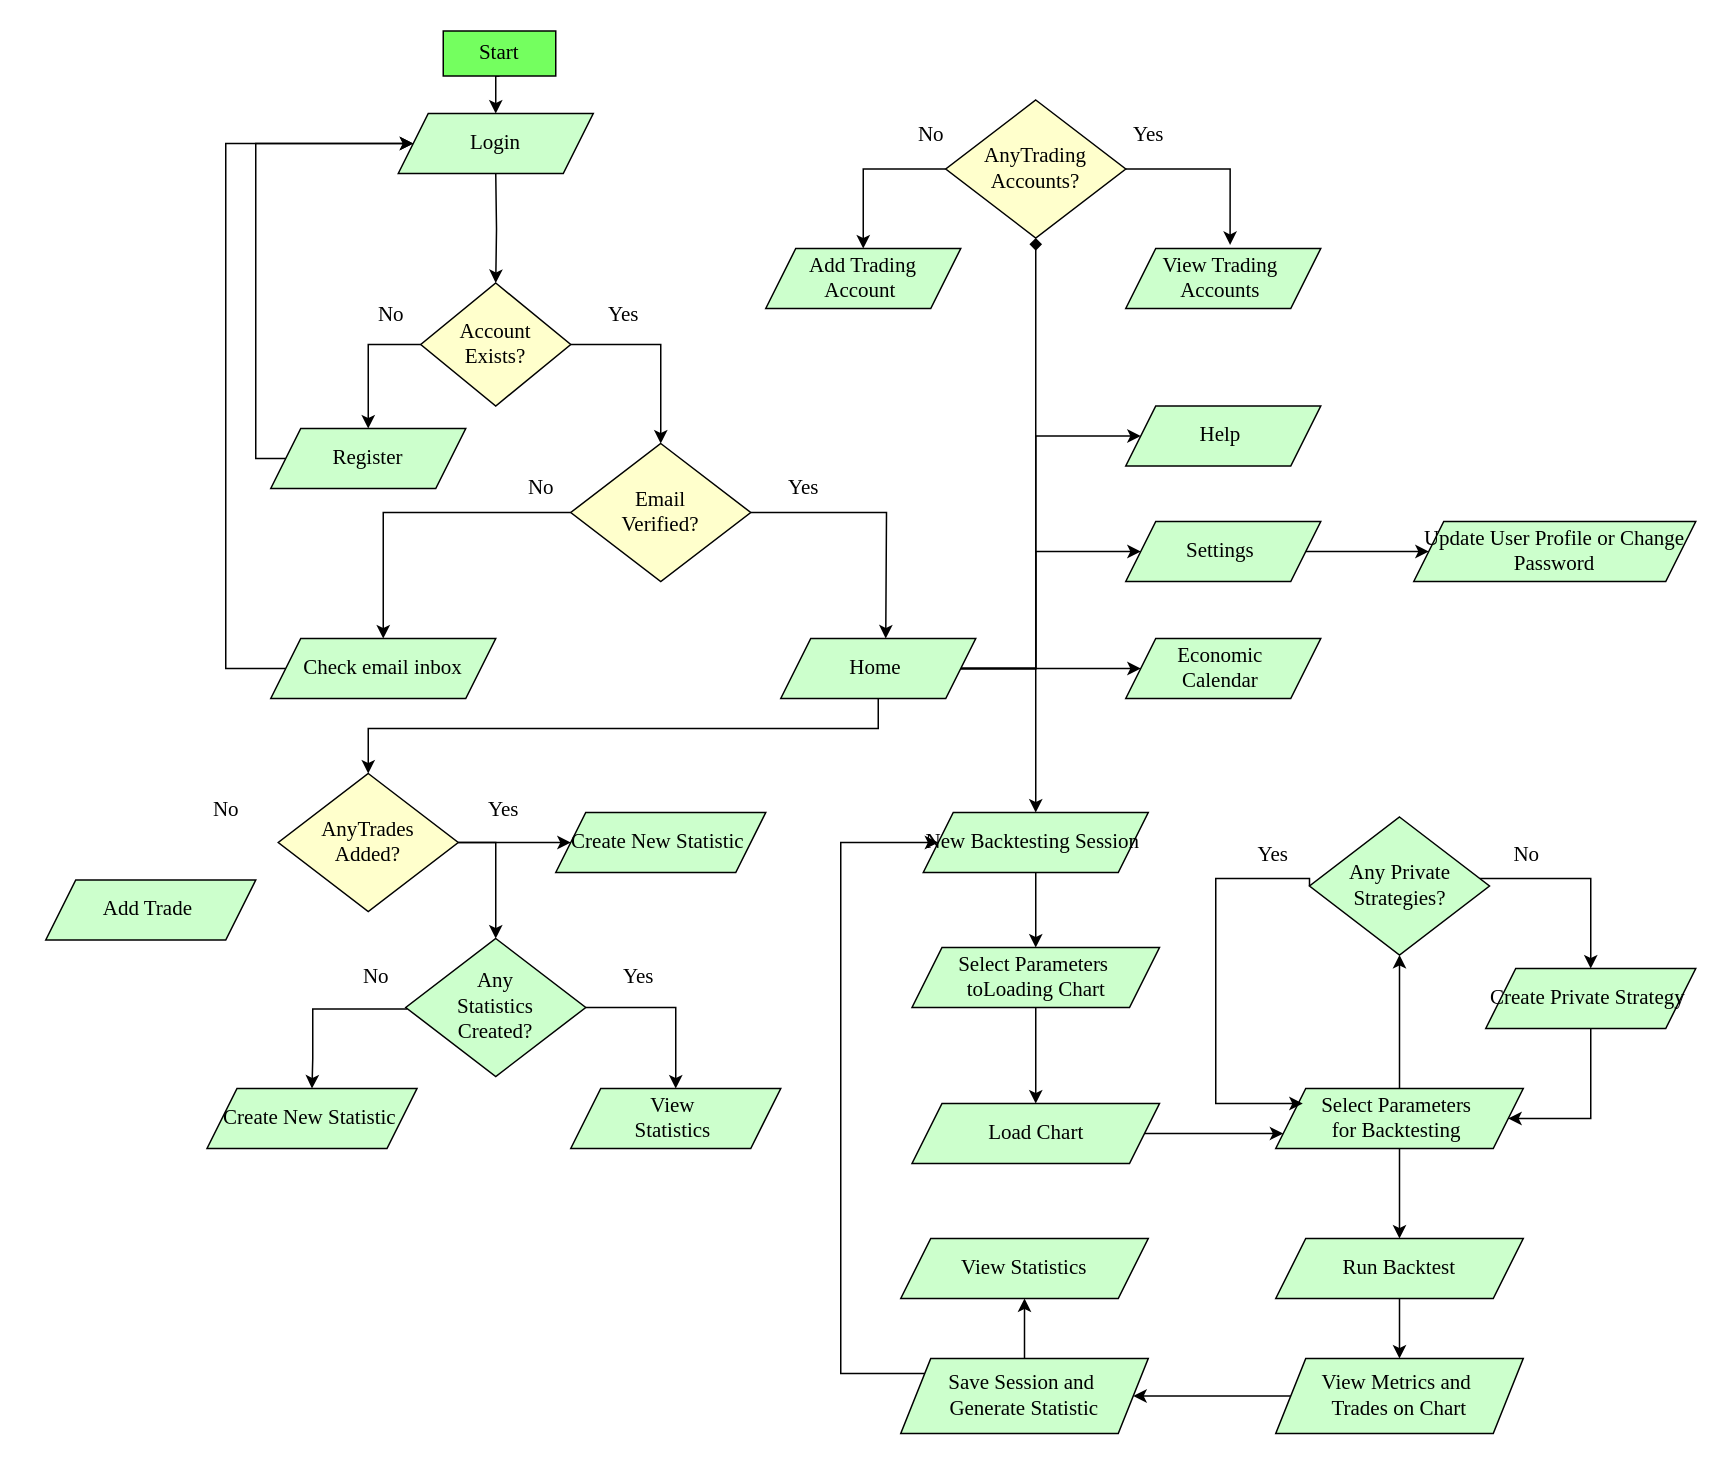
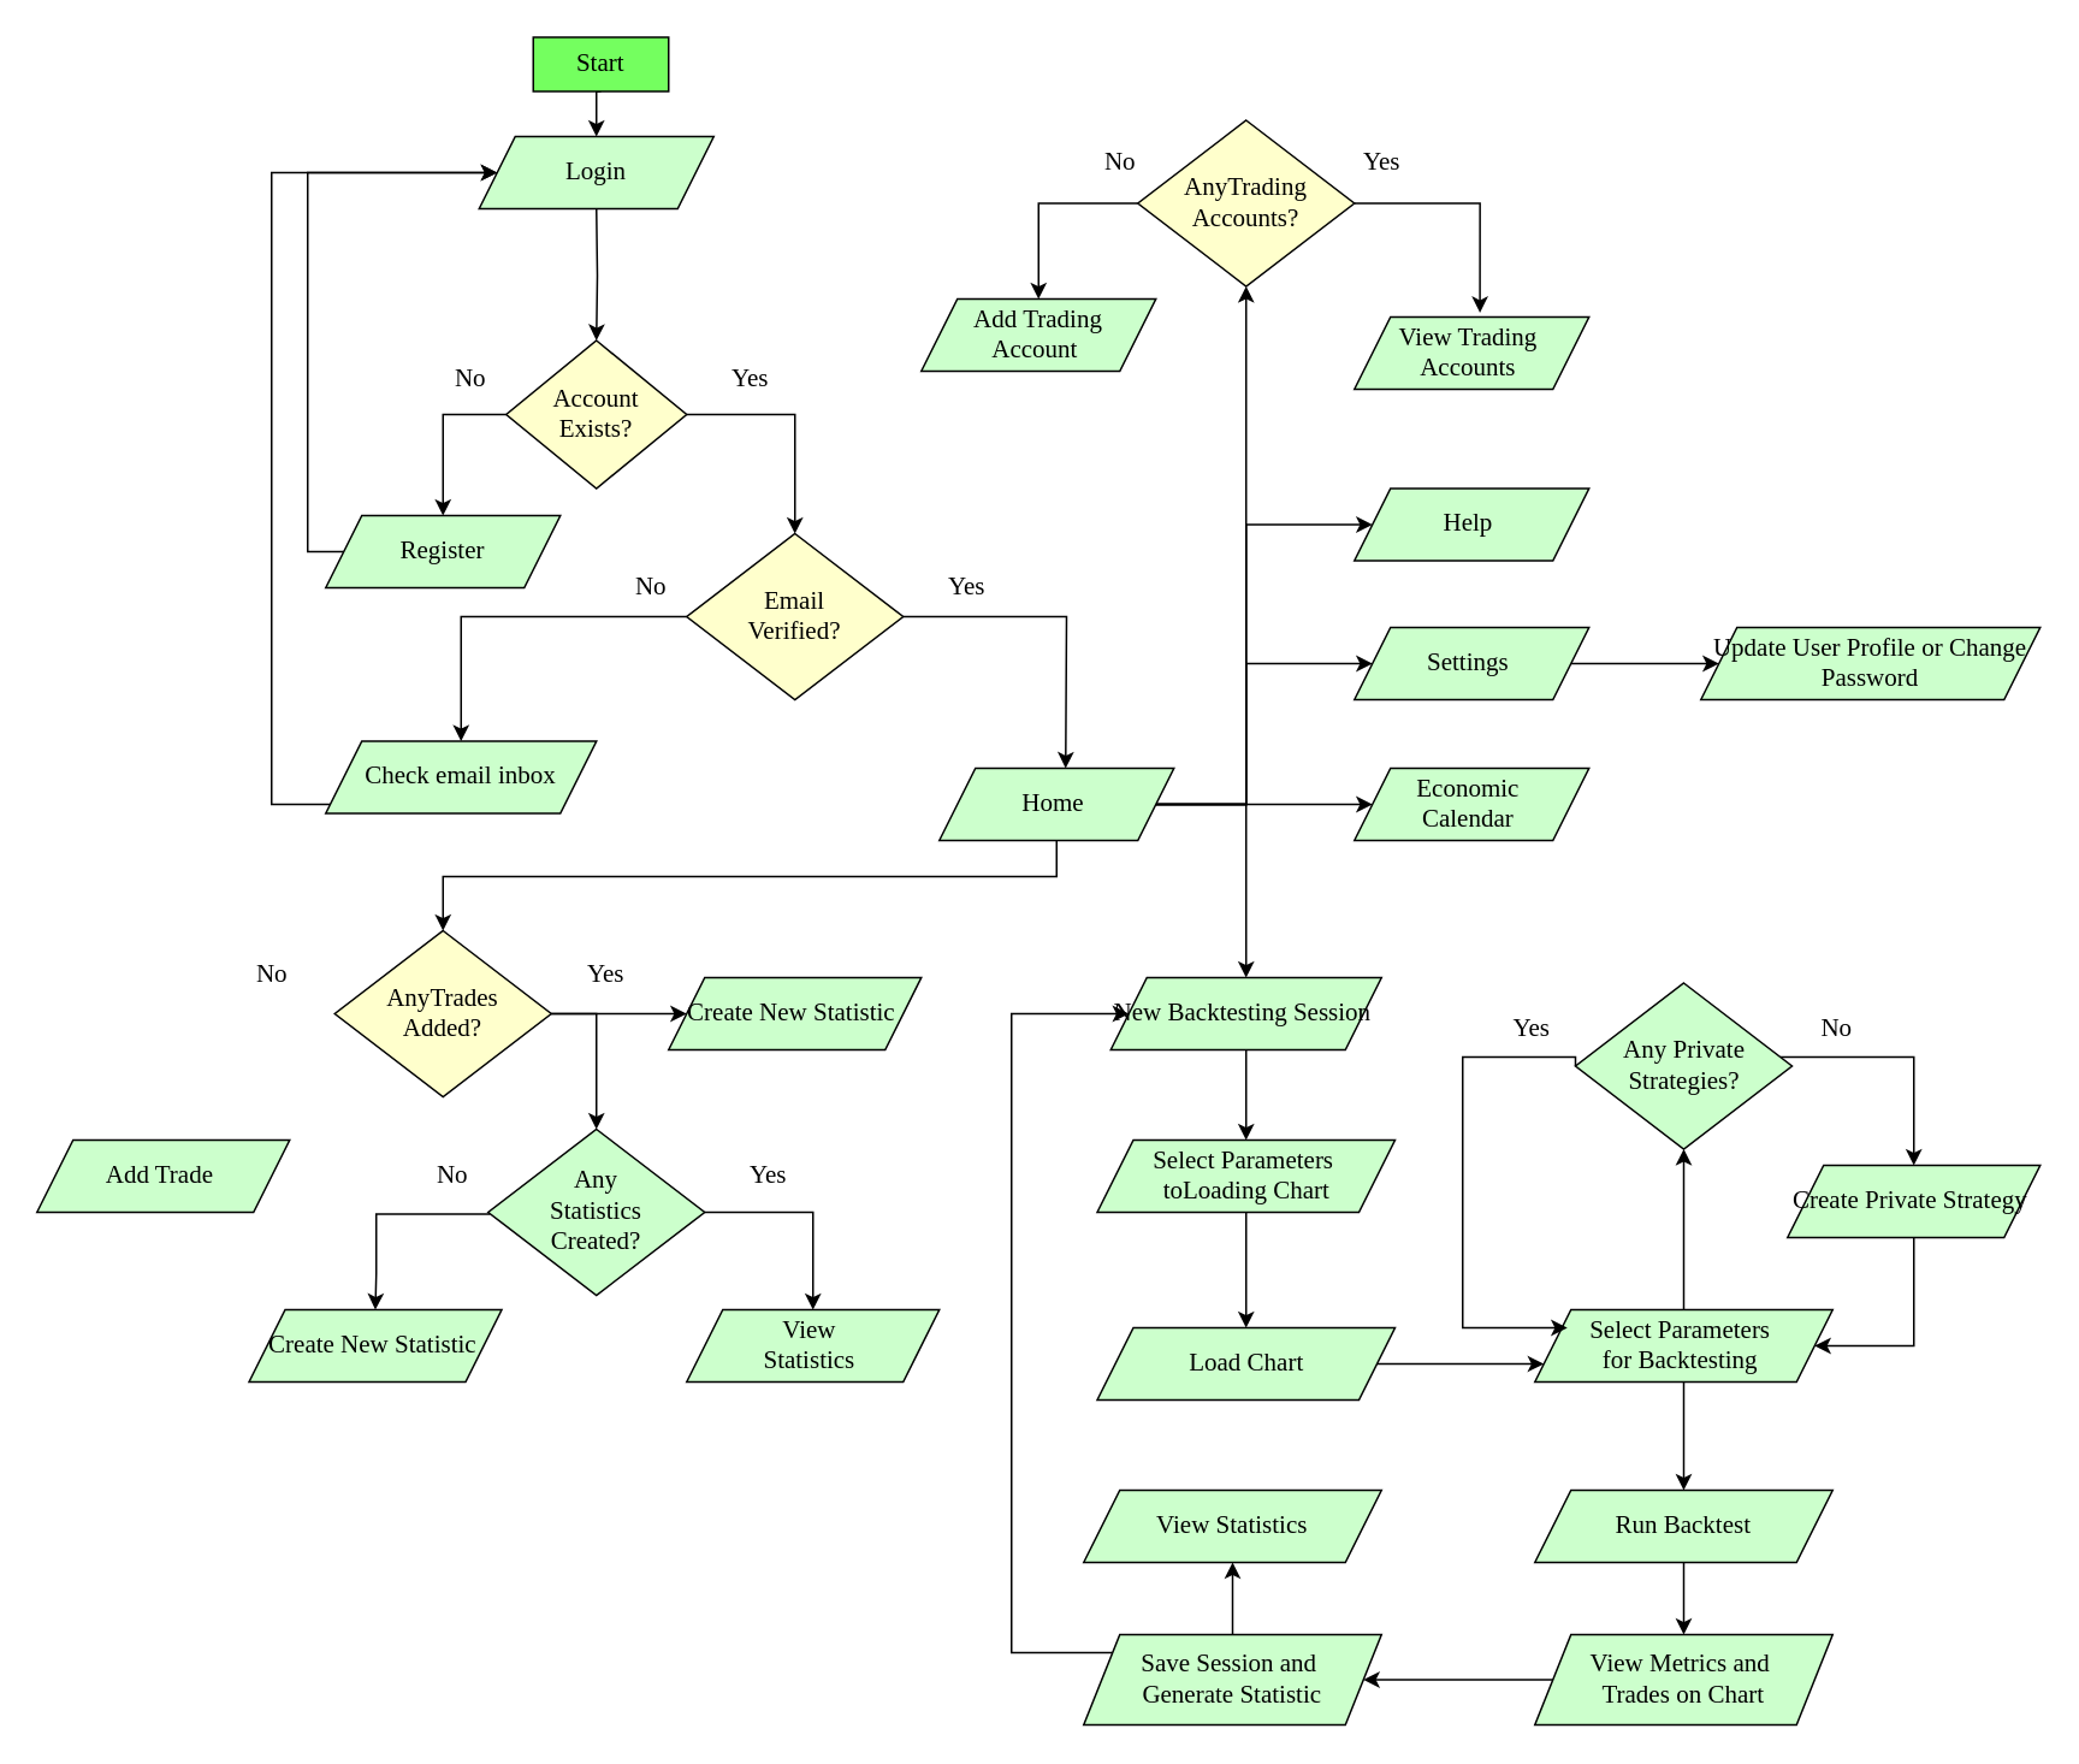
- <mxCell id="22" style="edgeStyle=orthogonalEdgeStyle;rounded=0;orthogonalLoop=1;jettySize=auto;html=1;entryX=0.5;entryY=1;entryDx=0;entryDy=0;endArrow=diamond;" edge="1" parent="1" source="24" target="31"><mxGeometry relative="1" as="geometry"><Array as="points"><mxPoint x="690" y="445" /></Array></mxGeometry></mxCell>
+ <mxCell id="22" style="edgeStyle=orthogonalEdgeStyle;rounded=0;orthogonalLoop=1;jettySize=auto;html=1;entryX=0.5;entryY=1;entryDx=0;entryDy=0;" edge="1" parent="1" source="24" target="31"><mxGeometry relative="1" as="geometry"><Array as="points"><mxPoint x="690" y="445" /></Array></mxGeometry></mxCell>
- <mxCell id="34" value="&lt;font face=&quot;Comic Sans MS&quot;&gt;&lt;span style=&quot;font-size: 14px;&quot;&gt;View Trading&amp;nbsp;&lt;/span&gt;&lt;/font&gt;&lt;div&gt;&lt;font face=&quot;Comic Sans MS&quot;&gt;&lt;span style=&quot;font-size: 14px;&quot;&gt;Accounts&amp;nbsp;&lt;/span&gt;&lt;/font&gt;&lt;/div&gt;" style="shape=parallelogram;perimeter=parallelogramPerimeter;whiteSpace=wrap;html=1;fixedSize=1;fillColor=#CCFFCC;" vertex="1" parent="1"><mxGeometry x="750" y="165" width="130" height="40" as="geometry" /></mxCell>
+ <mxCell id="34" value="&lt;font face=&quot;Comic Sans MS&quot;&gt;&lt;span style=&quot;font-size: 14px;&quot;&gt;View Trading&amp;nbsp;&lt;/span&gt;&lt;/font&gt;&lt;div&gt;&lt;font face=&quot;Comic Sans MS&quot;&gt;&lt;span style=&quot;font-size: 14px;&quot;&gt;Accounts&amp;nbsp;&lt;/span&gt;&lt;/font&gt;&lt;/div&gt;" style="shape=parallelogram;perimeter=parallelogramPerimeter;whiteSpace=wrap;html=1;fixedSize=1;fillColor=#CCFFCC;" vertex="1" parent="1"><mxGeometry x="750" y="175" width="130" height="40" as="geometry" /></mxCell>
- <mxCell id="15" value="&lt;font face=&quot;Comic Sans MS&quot;&gt;&lt;span style=&quot;font-size: 14px;&quot;&gt;Check email inbox&lt;/span&gt;&lt;/font&gt;" style="shape=parallelogram;perimeter=parallelogramPerimeter;whiteSpace=wrap;html=1;fixedSize=1;fillColor=#CCFFCC;" vertex="1" parent="1"><mxGeometry x="180" y="425" width="150" height="40" as="geometry" /></mxCell>
+ <mxCell id="15" value="&lt;font face=&quot;Comic Sans MS&quot;&gt;&lt;span style=&quot;font-size: 14px;&quot;&gt;Check email inbox&lt;/span&gt;&lt;/font&gt;" style="shape=parallelogram;perimeter=parallelogramPerimeter;whiteSpace=wrap;html=1;fixedSize=1;fillColor=#CCFFCC;" vertex="1" parent="1"><mxGeometry x="180" y="410" width="150" height="40" as="geometry" /></mxCell>
- <mxCell id="47" value="&lt;font face=&quot;Comic Sans MS&quot;&gt;&lt;span style=&quot;font-size: 14px;&quot;&gt;Add Trade&amp;nbsp;&lt;/span&gt;&lt;/font&gt;" style="shape=parallelogram;perimeter=parallelogramPerimeter;whiteSpace=wrap;html=1;fixedSize=1;fillColor=#CCFFCC;" vertex="1" parent="1"><mxGeometry x="30" y="586" width="140" height="40" as="geometry" /></mxCell>
+ <mxCell id="47" value="&lt;font face=&quot;Comic Sans MS&quot;&gt;&lt;span style=&quot;font-size: 14px;&quot;&gt;Add Trade&amp;nbsp;&lt;/span&gt;&lt;/font&gt;" style="shape=parallelogram;perimeter=parallelogramPerimeter;whiteSpace=wrap;html=1;fixedSize=1;fillColor=#CCFFCC;" vertex="1" parent="1"><mxGeometry x="20" y="631" width="140" height="40" as="geometry" /></mxCell>
